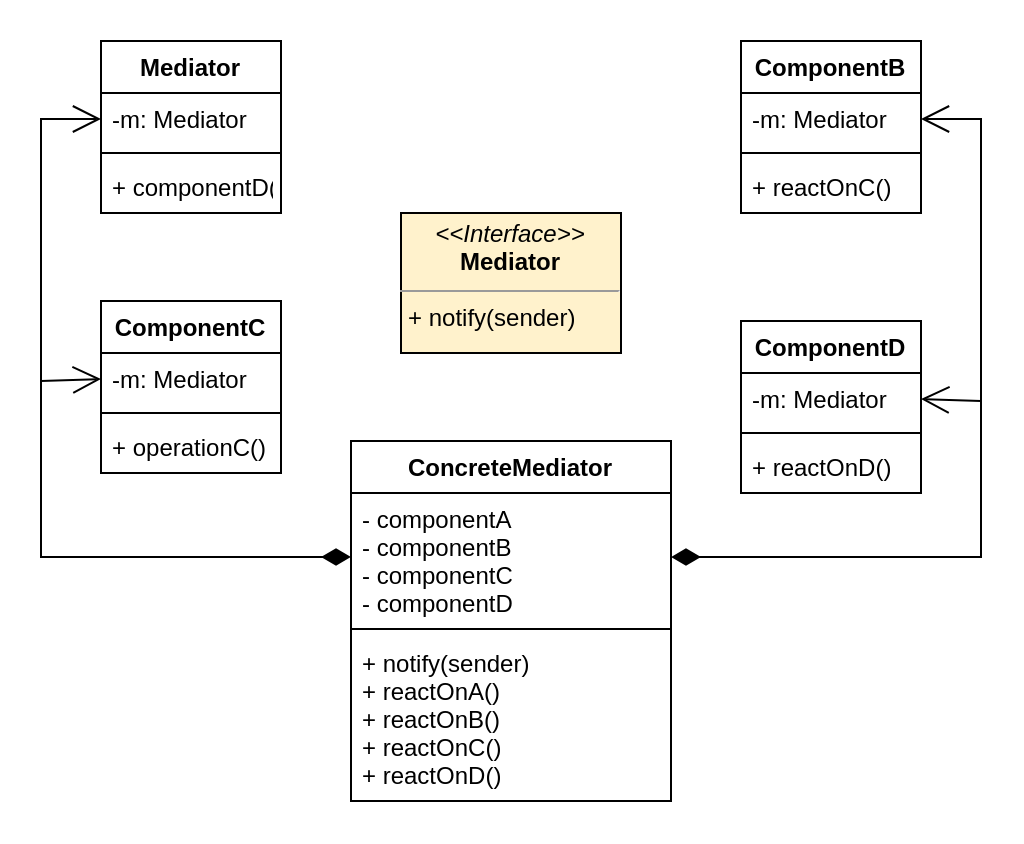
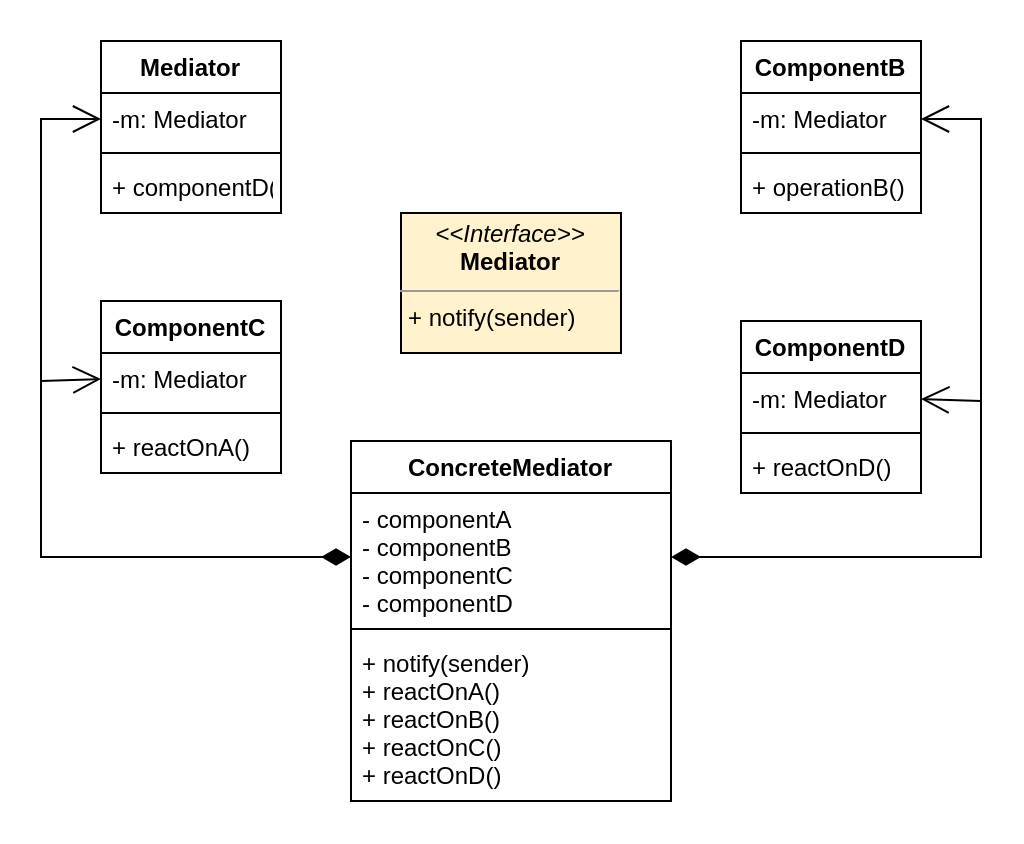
- <mxCell id="10" value="+ reactOnC()" style="text;strokeColor=none;fillColor=none;align=left;verticalAlign=top;spacingLeft=4;spacingRight=4;overflow=hidden;rotatable=0;points=[[0,0.5],[1,0.5]];portConstraint=eastwest;" parent="7" vertex="1"><mxGeometry y="60" width="90" height="26" as="geometry" /></mxCell>
+ <mxCell id="10" value="+ operationB()" style="text;strokeColor=none;fillColor=none;align=left;verticalAlign=top;spacingLeft=4;spacingRight=4;overflow=hidden;rotatable=0;points=[[0,0.5],[1,0.5]];portConstraint=eastwest;" parent="7" vertex="1"><mxGeometry y="60" width="90" height="26" as="geometry" /></mxCell>
- <mxCell id="14" value="+ operationC()" style="text;strokeColor=none;fillColor=none;align=left;verticalAlign=top;spacingLeft=4;spacingRight=4;overflow=hidden;rotatable=0;points=[[0,0.5],[1,0.5]];portConstraint=eastwest;" parent="11" vertex="1"><mxGeometry y="60" width="90" height="26" as="geometry" /></mxCell>
+ <mxCell id="14" value="+ reactOnA()" style="text;strokeColor=none;fillColor=none;align=left;verticalAlign=top;spacingLeft=4;spacingRight=4;overflow=hidden;rotatable=0;points=[[0,0.5],[1,0.5]];portConstraint=eastwest;" parent="11" vertex="1"><mxGeometry y="60" width="90" height="26" as="geometry" /></mxCell>
